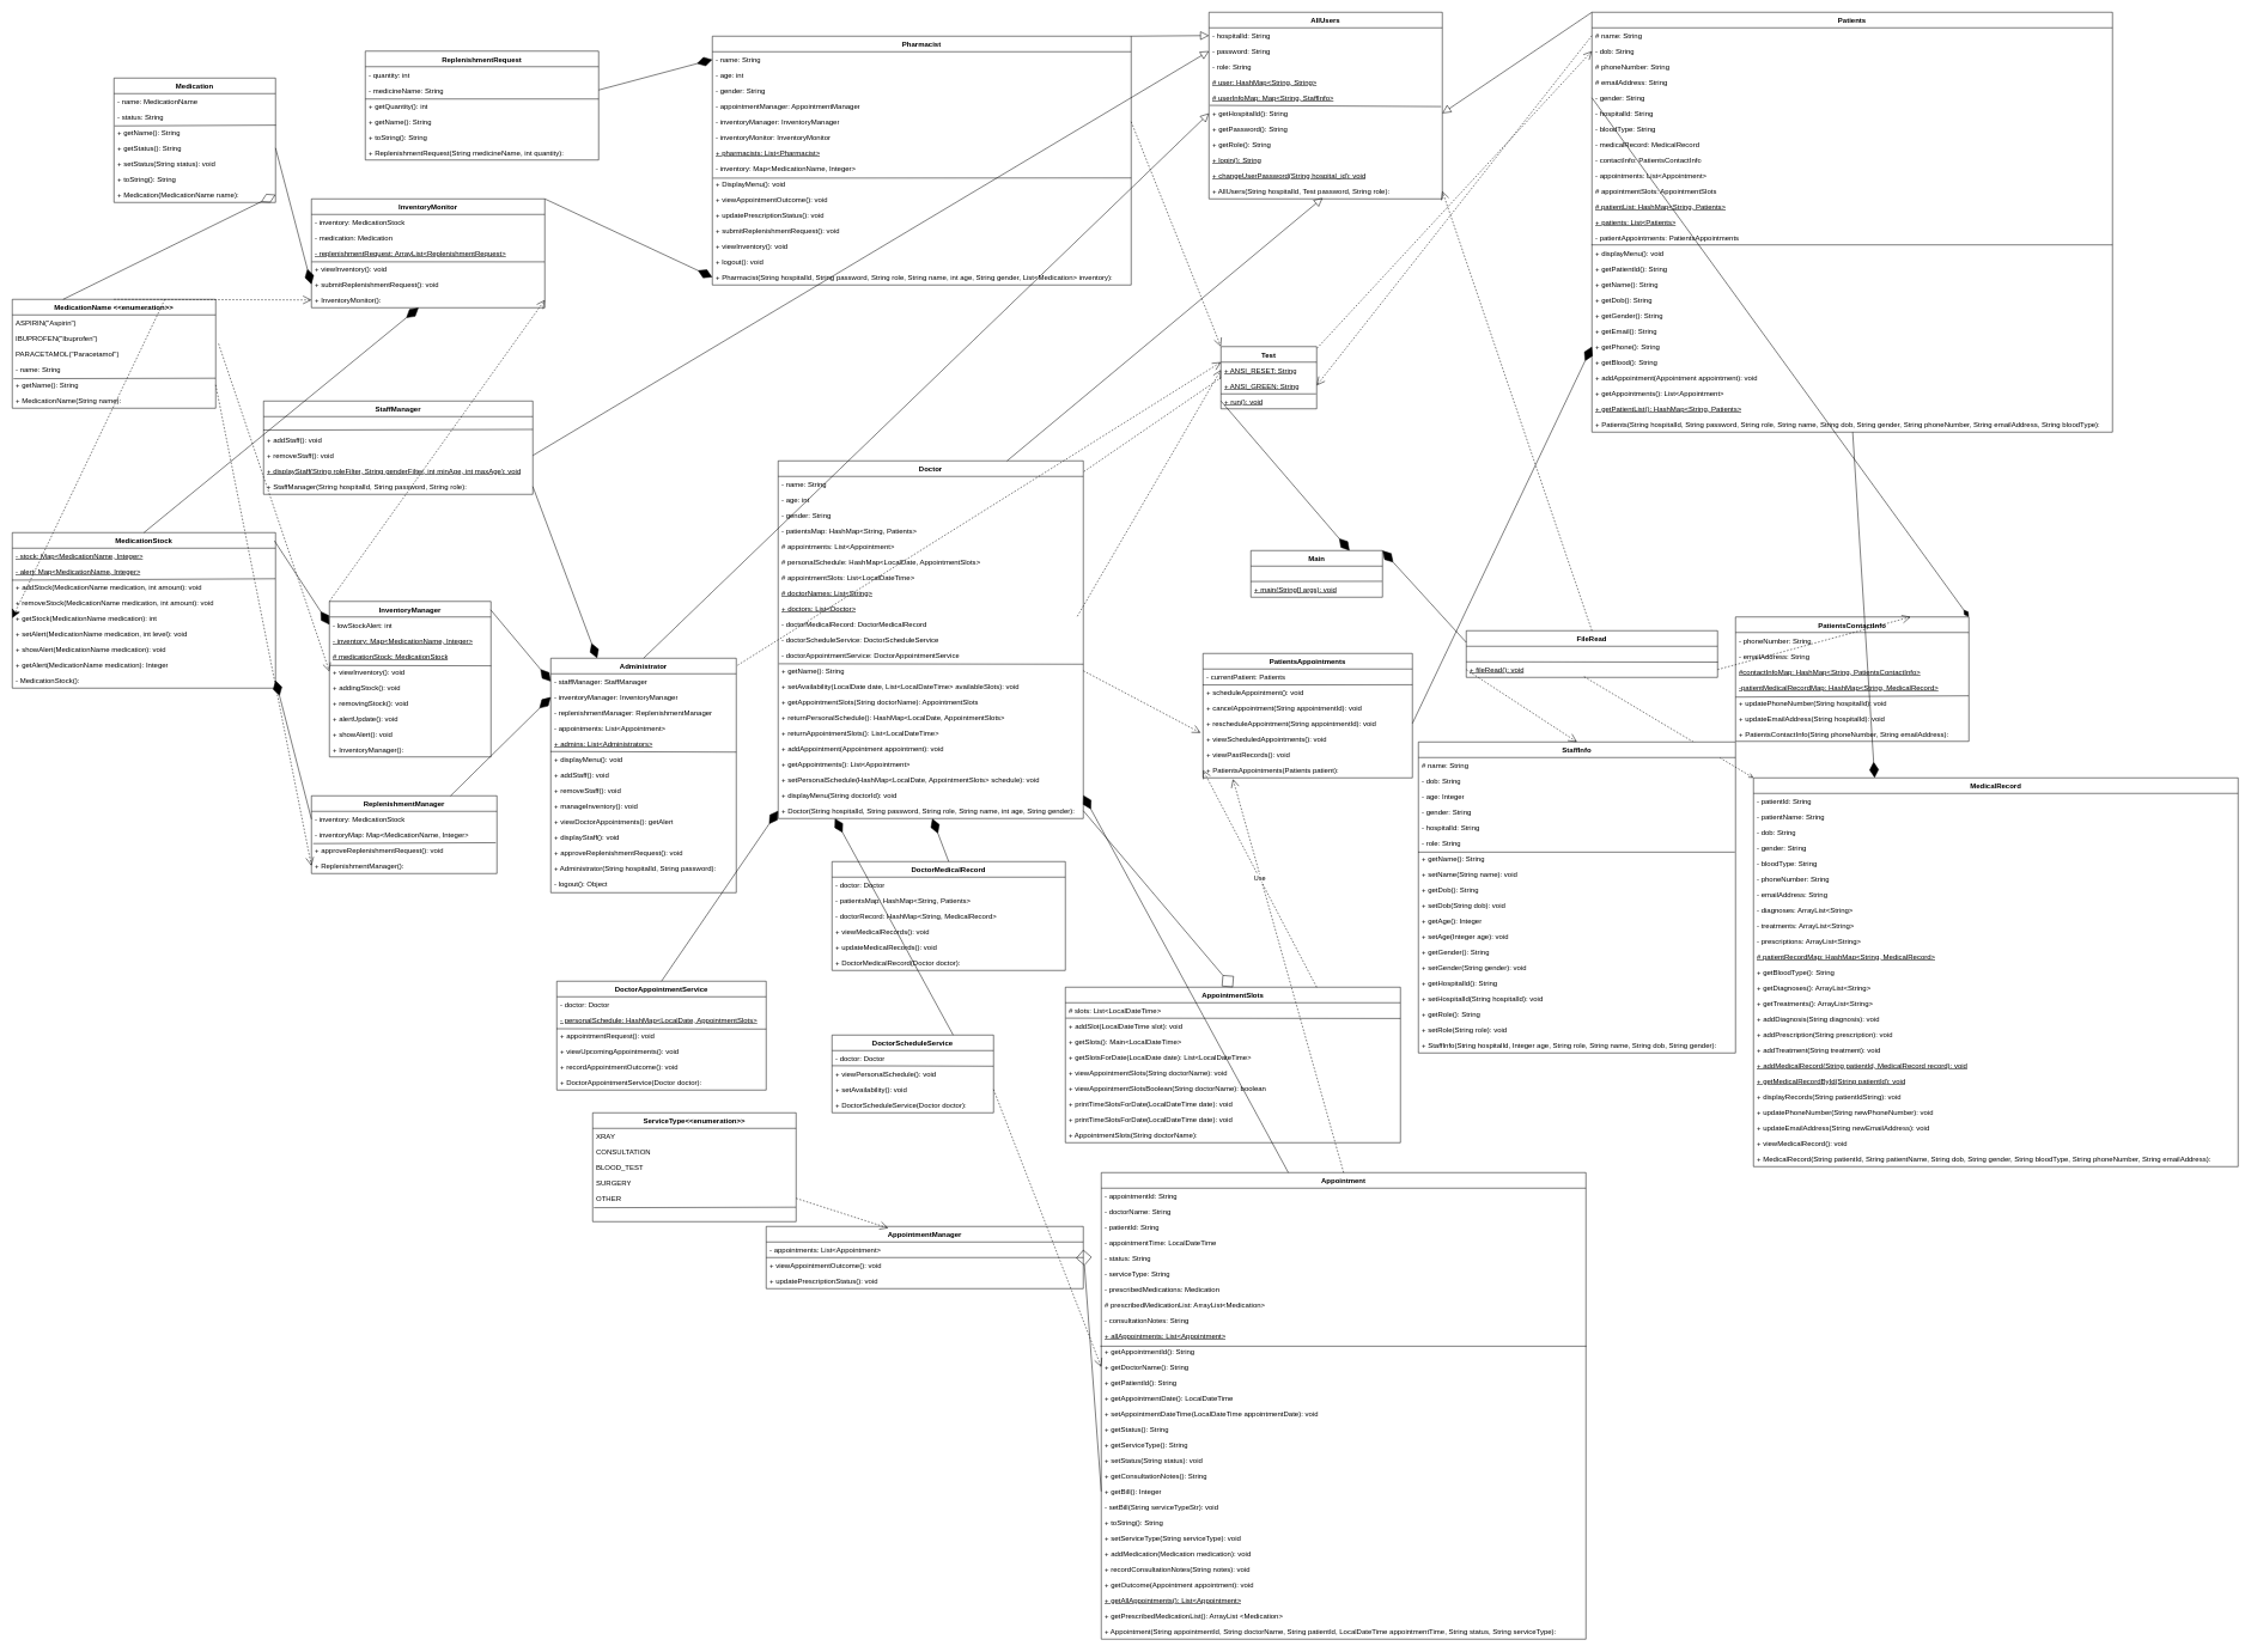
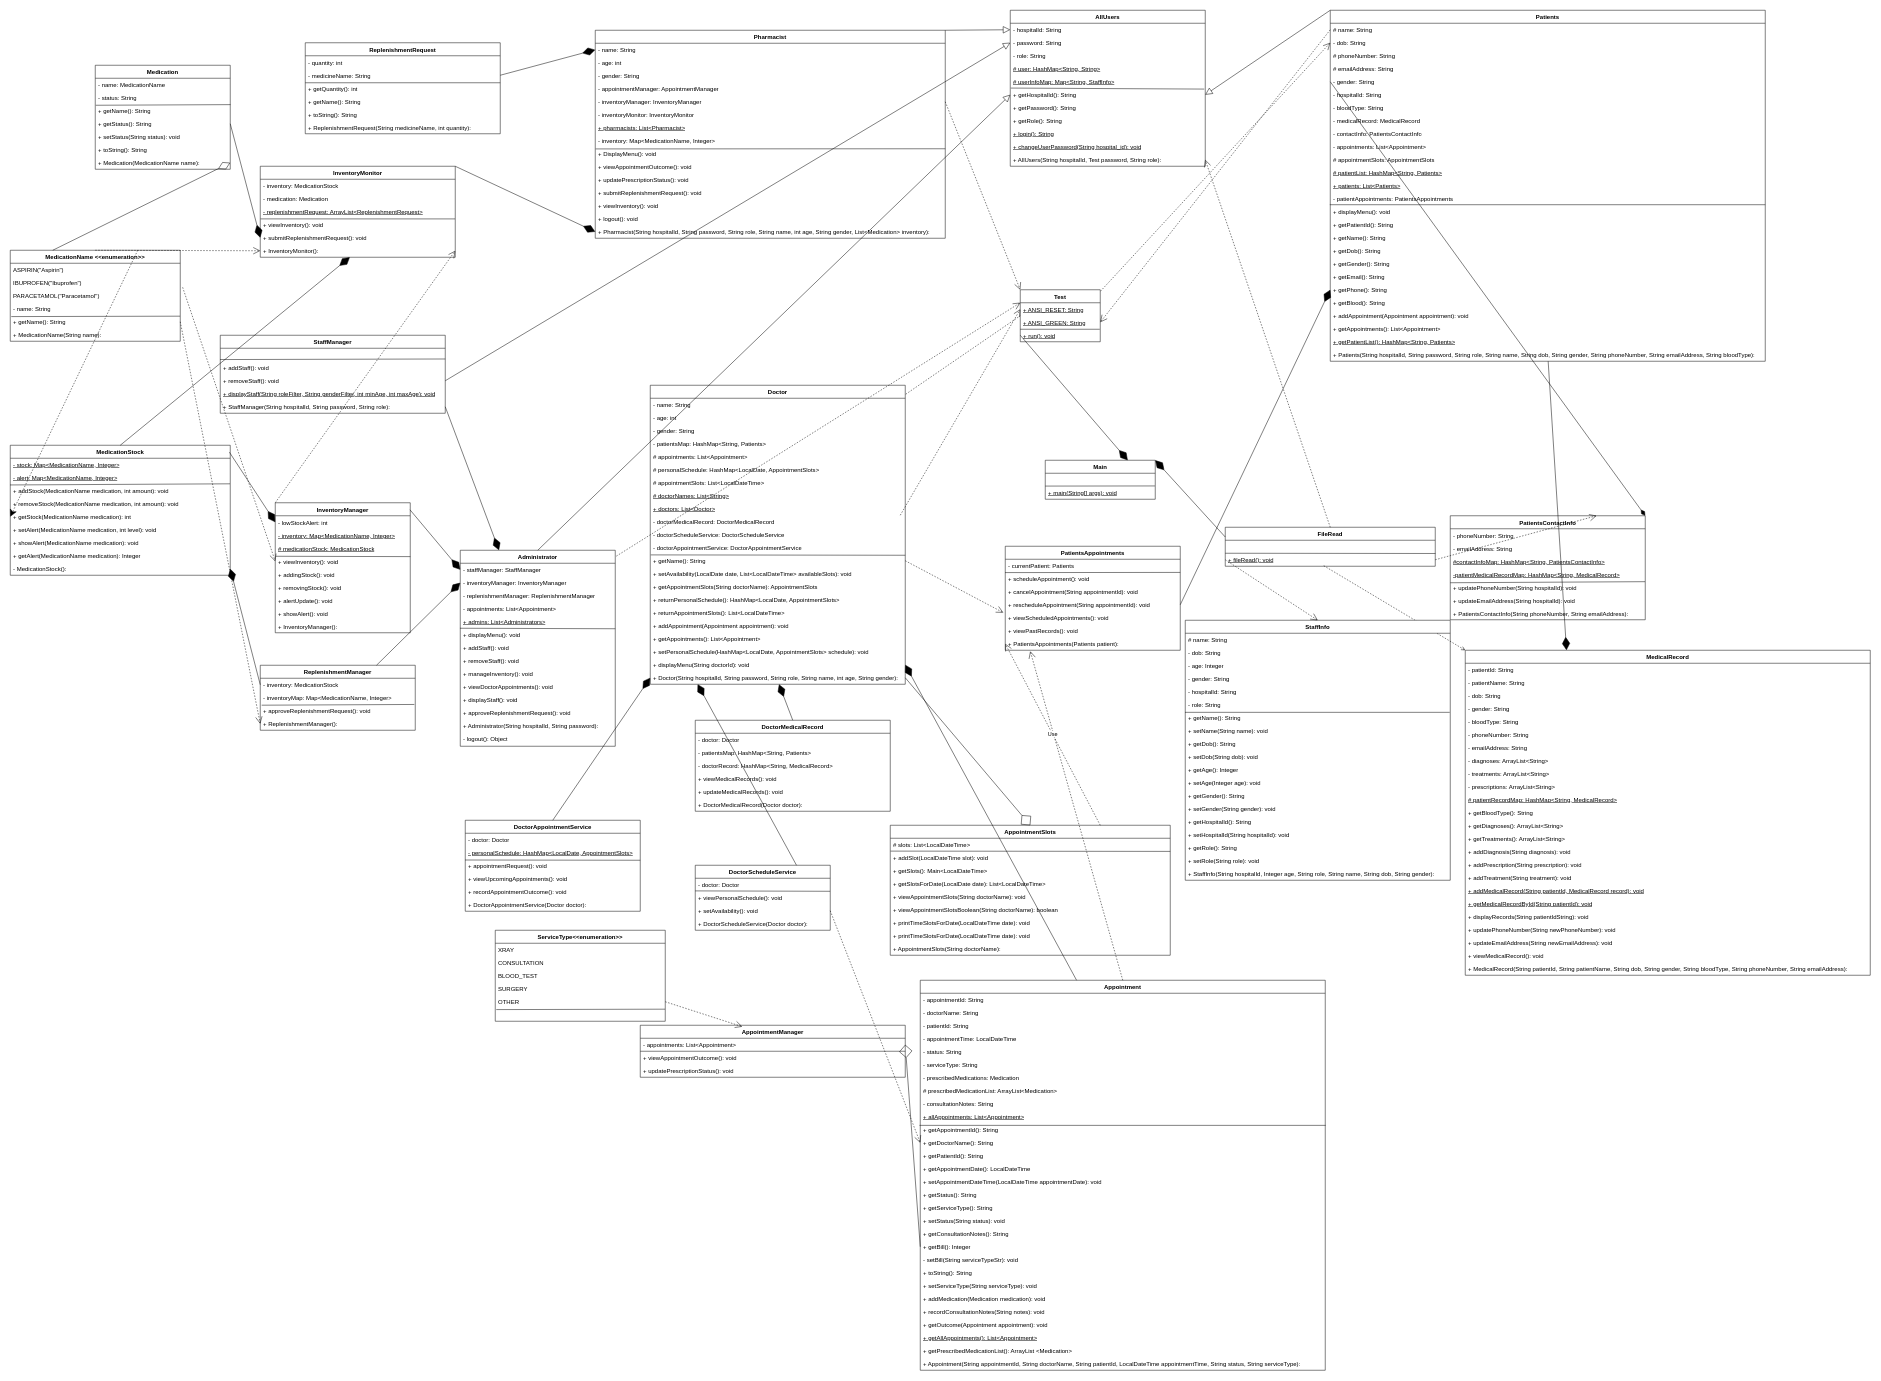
- <mxCell id="318" value="" style="endArrow=block;endFill=0;endSize=12;html=1;rounded=0;entryX=0.487;entryY=0.942;entryDx=0;entryDy=0;exitX=0.75;exitY=0;exitDx=0;exitDy=0;entryPerimeter=0;" parent="1" source="78" target="29" edge="1"><mxGeometry width="160" relative="1" as="geometry"><mxPoint x="1520" y="931" as="sourcePoint" /><mxPoint x="1385" y="789" as="targetPoint" /></mxGeometry></mxCell>
- <mxCell id="13" value="+ viewDoctorAppointments(): getAlert" style="text;strokeColor=none;fillColor=none;align=left;verticalAlign=top;spacingLeft=4;spacingRight=4;overflow=hidden;rotatable=1;points=[[0,0.5],[1,0.5]];portConstraint=eastwest;whiteSpace=wrap;html=1;movable=1;resizable=1;deletable=1;editable=1;locked=0;connectable=1;" parent="2" vertex="1"><mxGeometry y="260" width="310" height="26" as="geometry" /></mxCell>
+ <mxCell id="13" value="+ viewDoctorAppointments(): void" style="text;strokeColor=none;fillColor=none;align=left;verticalAlign=top;spacingLeft=4;spacingRight=4;overflow=hidden;rotatable=1;points=[[0,0.5],[1,0.5]];portConstraint=eastwest;whiteSpace=wrap;html=1;movable=1;resizable=1;deletable=1;editable=1;locked=0;connectable=1;" parent="2" vertex="1"><mxGeometry y="260" width="310" height="26" as="geometry" /></mxCell>
